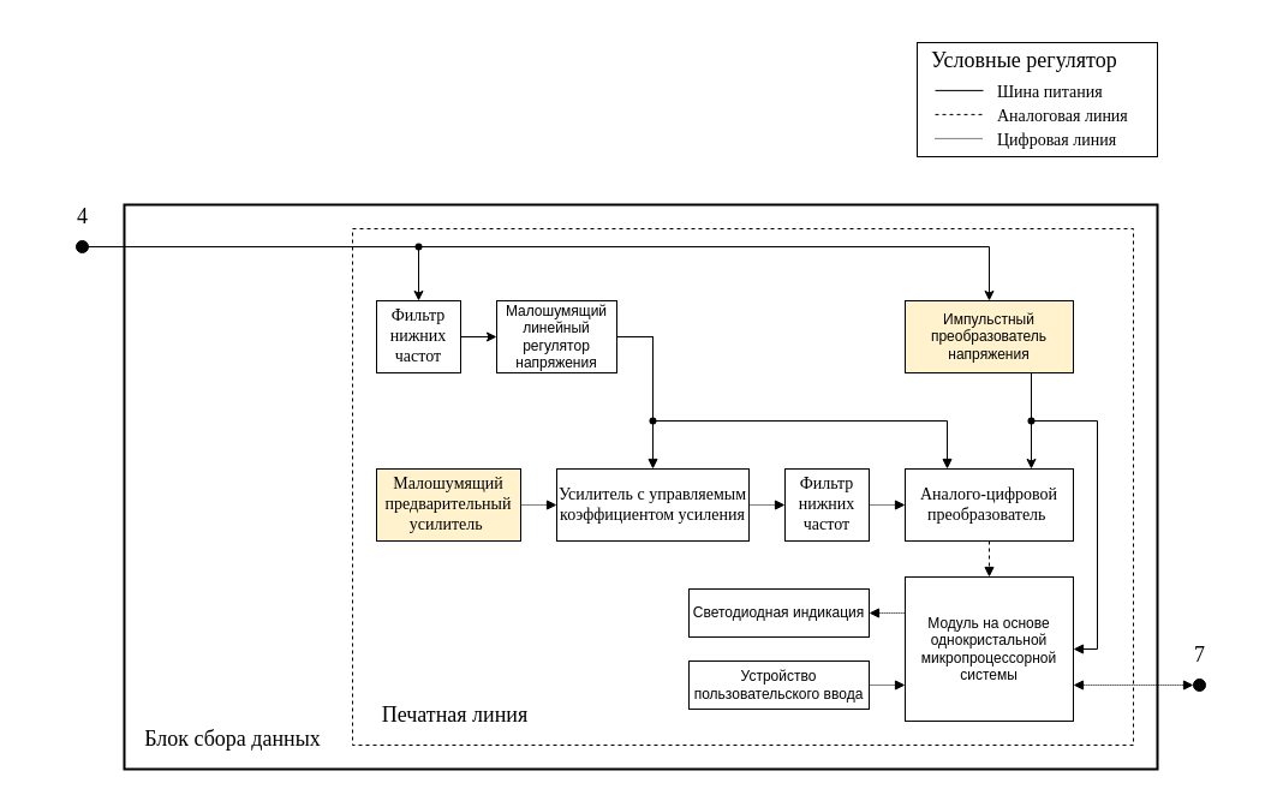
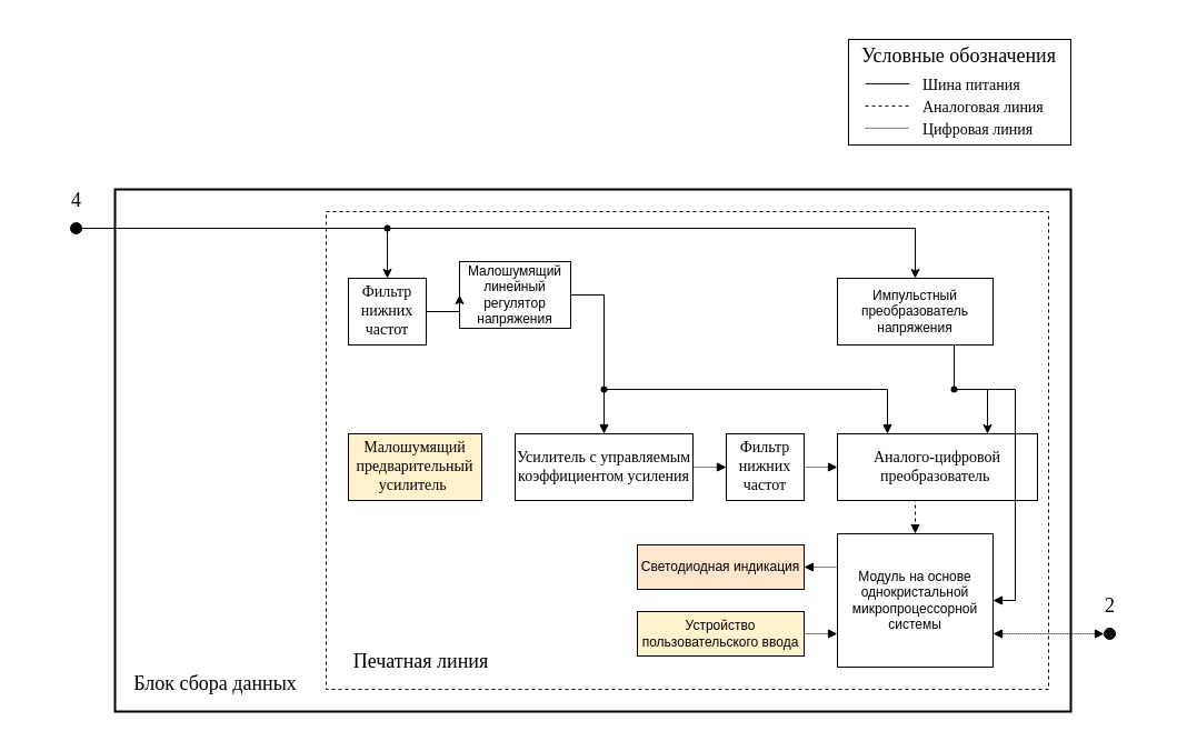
- <mxCell id="41" value="&lt;font&gt;Условные регулятор&lt;/font&gt;" style="text;strokeColor=none;fillColor=none;html=1;fontSize=18;fontStyle=0;verticalAlign=middle;align=left;fontFamily=GOST type B;" vertex="1" parent="1"><mxGeometry x="773" y="20" width="260" height="60" as="geometry" /></mxCell>
+ <mxCell id="41" value="&lt;font&gt;Условные обозначения&lt;/font&gt;" style="text;strokeColor=none;fillColor=none;html=1;fontSize=18;fontStyle=0;verticalAlign=middle;align=left;fontFamily=GOST type B;" vertex="1" parent="1"><mxGeometry x="773" y="20" width="260" height="60" as="geometry" /></mxCell>
- <mxCell id="5" value="Малошумящий линейный регулятор напряжения" style="rounded=0;whiteSpace=wrap;html=1;" vertex="1" parent="1"><mxGeometry x="413" y="250" width="100" height="60" as="geometry" /></mxCell>
+ <mxCell id="5" value="Малошумящий линейный регулятор напряжения" style="rounded=0;whiteSpace=wrap;html=1;" vertex="1" parent="1"><mxGeometry x="413" y="235" width="100" height="60" as="geometry" /></mxCell>
- <mxCell id="17" value="Импульстный преобразователь напряжения" style="rounded=0;whiteSpace=wrap;html=1;fillColor=#fff2cc;" vertex="1" parent="1"><mxGeometry x="753" y="250" width="140" height="60" as="geometry" /></mxCell>
+ <mxCell id="17" value="Импульстный преобразователь напряжения" style="rounded=0;whiteSpace=wrap;html=1;" vertex="1" parent="1"><mxGeometry x="753" y="250" width="140" height="60" as="geometry" /></mxCell>
- <mxCell id="6" style="edgeStyle=orthogonalEdgeStyle;rounded=0;orthogonalLoop=1;jettySize=auto;html=1;exitX=1;exitY=0.5;exitDx=0;exitDy=0;entryX=0;entryY=0.5;entryDx=0;entryDy=0;endArrow=block;endFill=1;dashed=1;dashPattern=1 1;" edge="1" parent="1" source="7" target="9"><mxGeometry relative="1" as="geometry" /></mxCell>
- <mxCell id="14" value="&lt;font face=&quot;GOST type B&quot;&gt;&lt;span style=&quot;font-size: 14px;&quot;&gt;Аналого-цифровой преобразователь&amp;nbsp;&lt;/span&gt;&lt;/font&gt;" style="rounded=0;whiteSpace=wrap;html=1;" vertex="1" parent="1"><mxGeometry x="753" y="390" width="140" height="60" as="geometry" /></mxCell>
+ <mxCell id="14" value="&lt;font face=&quot;GOST type B&quot;&gt;&lt;span style=&quot;font-size: 14px;&quot;&gt;Аналого-цифровой преобразователь&amp;nbsp;&lt;/span&gt;&lt;/font&gt;" style="rounded=0;whiteSpace=wrap;html=1;" vertex="1" parent="1"><mxGeometry x="753" y="390" width="180" height="60" as="geometry" /></mxCell>
- <mxCell id="25" value="Светодиодная индикация" style="rounded=0;whiteSpace=wrap;html=1;" vertex="1" parent="1"><mxGeometry x="573" y="490" width="150" height="40" as="geometry" /></mxCell>
+ <mxCell id="25" value="Светодиодная индикация" style="rounded=0;whiteSpace=wrap;html=1;fillColor=#ffe6cc;" vertex="1" parent="1"><mxGeometry x="573" y="490" width="150" height="40" as="geometry" /></mxCell>
- <mxCell id="38" value="&lt;font&gt;7&lt;/font&gt;" style="text;strokeColor=none;fillColor=none;html=1;fontSize=18;fontStyle=0;verticalAlign=middle;align=center;fontFamily=GOST type B;" vertex="1" parent="1"><mxGeometry x="950.5" y="515" width="95" height="60" as="geometry" /></mxCell>
+ <mxCell id="38" value="&lt;font&gt;2&lt;/font&gt;" style="text;strokeColor=none;fillColor=none;html=1;fontSize=18;fontStyle=0;verticalAlign=middle;align=center;fontFamily=GOST type B;" vertex="1" parent="1"><mxGeometry x="950.5" y="515" width="95" height="60" as="geometry" /></mxCell>
- <mxCell id="27" value="Устройство пользовательского ввода" style="rounded=0;whiteSpace=wrap;html=1;" vertex="1" parent="1"><mxGeometry x="573" y="550" width="150" height="40" as="geometry" /></mxCell>
+ <mxCell id="27" value="Устройство пользовательского ввода" style="rounded=0;whiteSpace=wrap;html=1;fillColor=#fff2cc;" vertex="1" parent="1"><mxGeometry x="573" y="550" width="150" height="40" as="geometry" /></mxCell>
